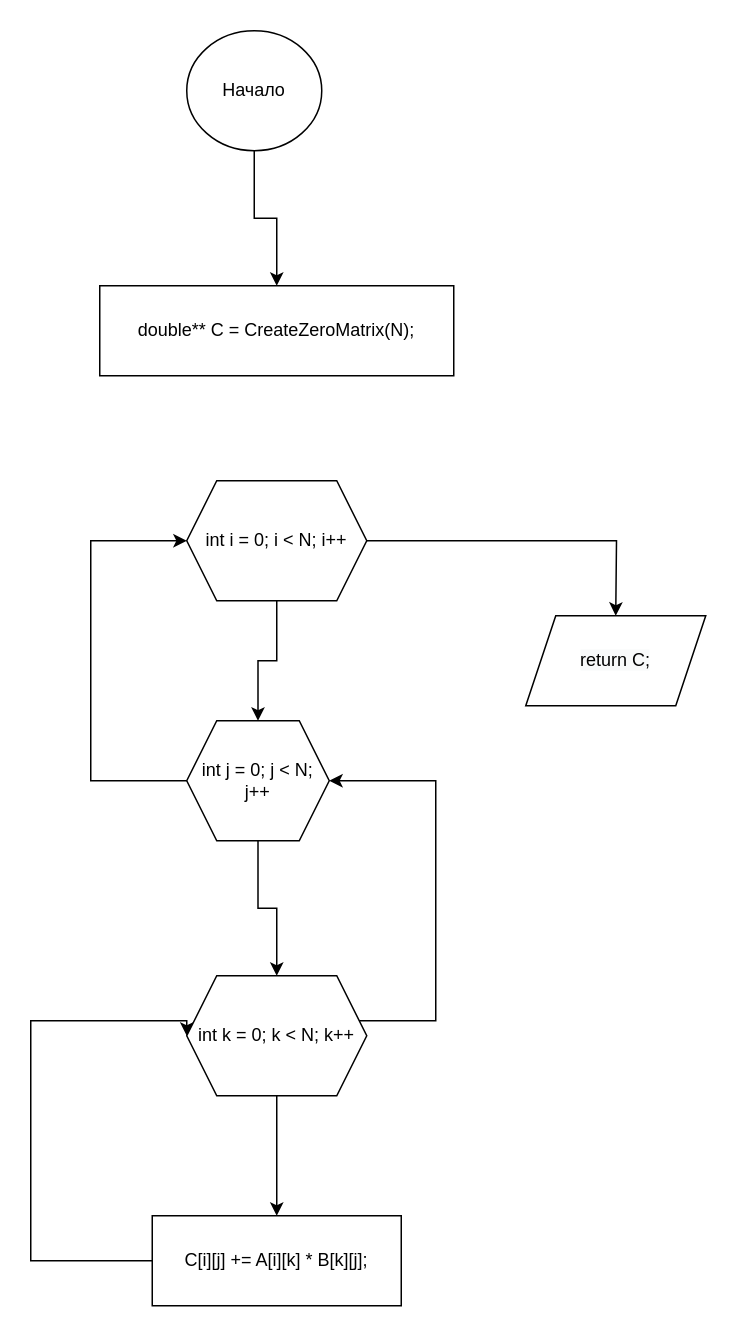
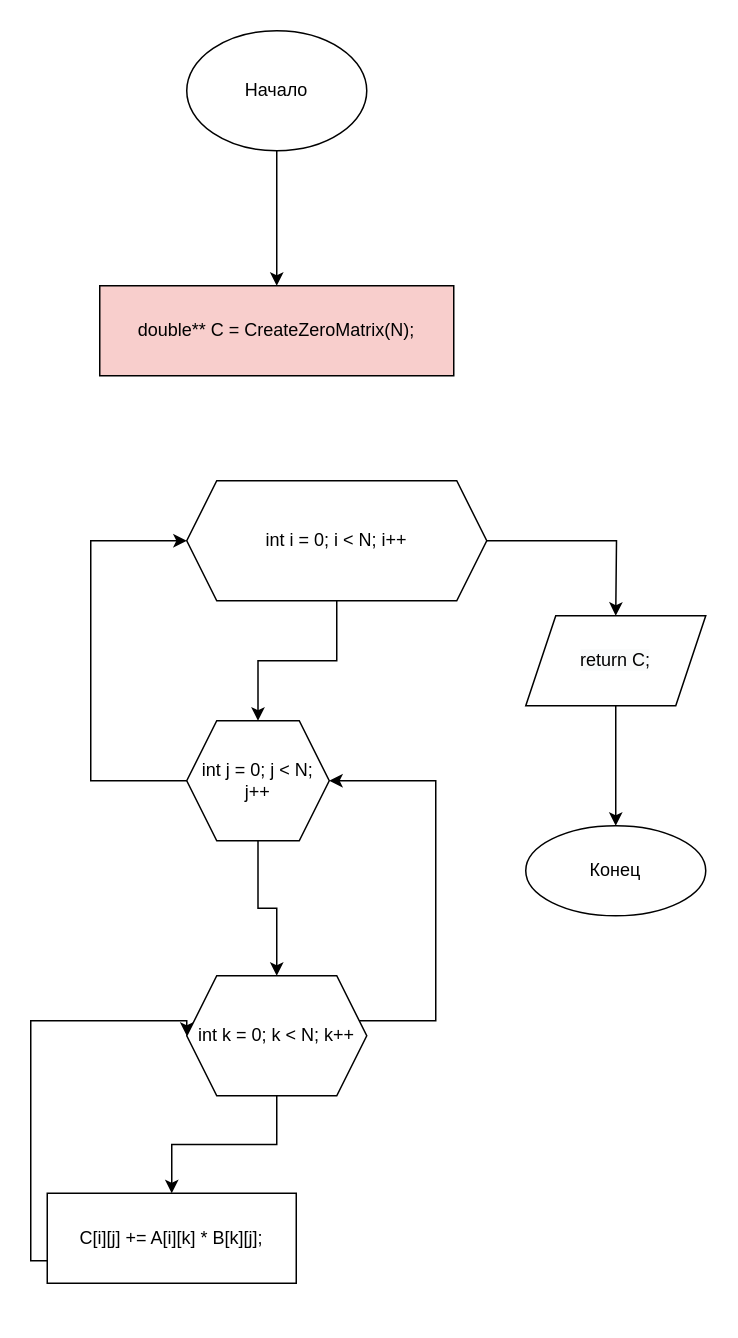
- <mxCell id="3" value="Начало" style="ellipse;whiteSpace=wrap;html=1;" parent="1" vertex="1"><mxGeometry x="124" y="20" width="90" height="80" as="geometry" /></mxCell>
+ <mxCell id="3" value="Начало" style="ellipse;whiteSpace=wrap;html=1;" parent="1" vertex="1"><mxGeometry x="124" y="20" width="120" height="80" as="geometry" /></mxCell>
- <mxCell id="4" value="double** C = CreateZeroMatrix(N);" style="whiteSpace=wrap;html=1;" parent="1" vertex="1"><mxGeometry x="66" y="190" width="236" height="60" as="geometry" /></mxCell>
+ <mxCell id="4" value="double** C = CreateZeroMatrix(N);" style="whiteSpace=wrap;html=1;fillColor=#f8cecc;" parent="1" vertex="1"><mxGeometry x="66" y="190" width="236" height="60" as="geometry" /></mxCell>
- <mxCell id="7" value="int i = 0; i &lt; N; i++" style="shape=hexagon;perimeter=hexagonPerimeter2;whiteSpace=wrap;html=1;fixedSize=1;" parent="1" vertex="1"><mxGeometry x="124" y="320" width="120" height="80" as="geometry" /></mxCell>
+ <mxCell id="7" value="int i = 0; i &lt; N; i++" style="shape=hexagon;perimeter=hexagonPerimeter2;whiteSpace=wrap;html=1;fixedSize=1;" parent="1" vertex="1"><mxGeometry x="124" y="320" width="200" height="80" as="geometry" /></mxCell>
+ <mxCell id="16" value="" style="edgeStyle=orthogonalEdgeStyle;rounded=0;orthogonalLoop=1;jettySize=auto;html=1;" edge="1" parent="1" source="17" target="18"><mxGeometry relative="1" as="geometry" /></mxCell>
+ <mxCell id="18" value="Конец" style="ellipse;whiteSpace=wrap;html=1;" vertex="1" parent="1"><mxGeometry x="350" y="550" width="120" height="60" as="geometry" /></mxCell>
- <mxCell id="15" value="C[i][j] += A[i][k] * B[k][j];" style="whiteSpace=wrap;html=1;" parent="1" vertex="1"><mxGeometry x="101" y="810" width="166" height="60" as="geometry" /></mxCell>
+ <mxCell id="15" value="C[i][j] += A[i][k] * B[k][j];" style="whiteSpace=wrap;html=1;" parent="1" vertex="1"><mxGeometry x="31" y="795" width="166" height="60" as="geometry" /></mxCell>
